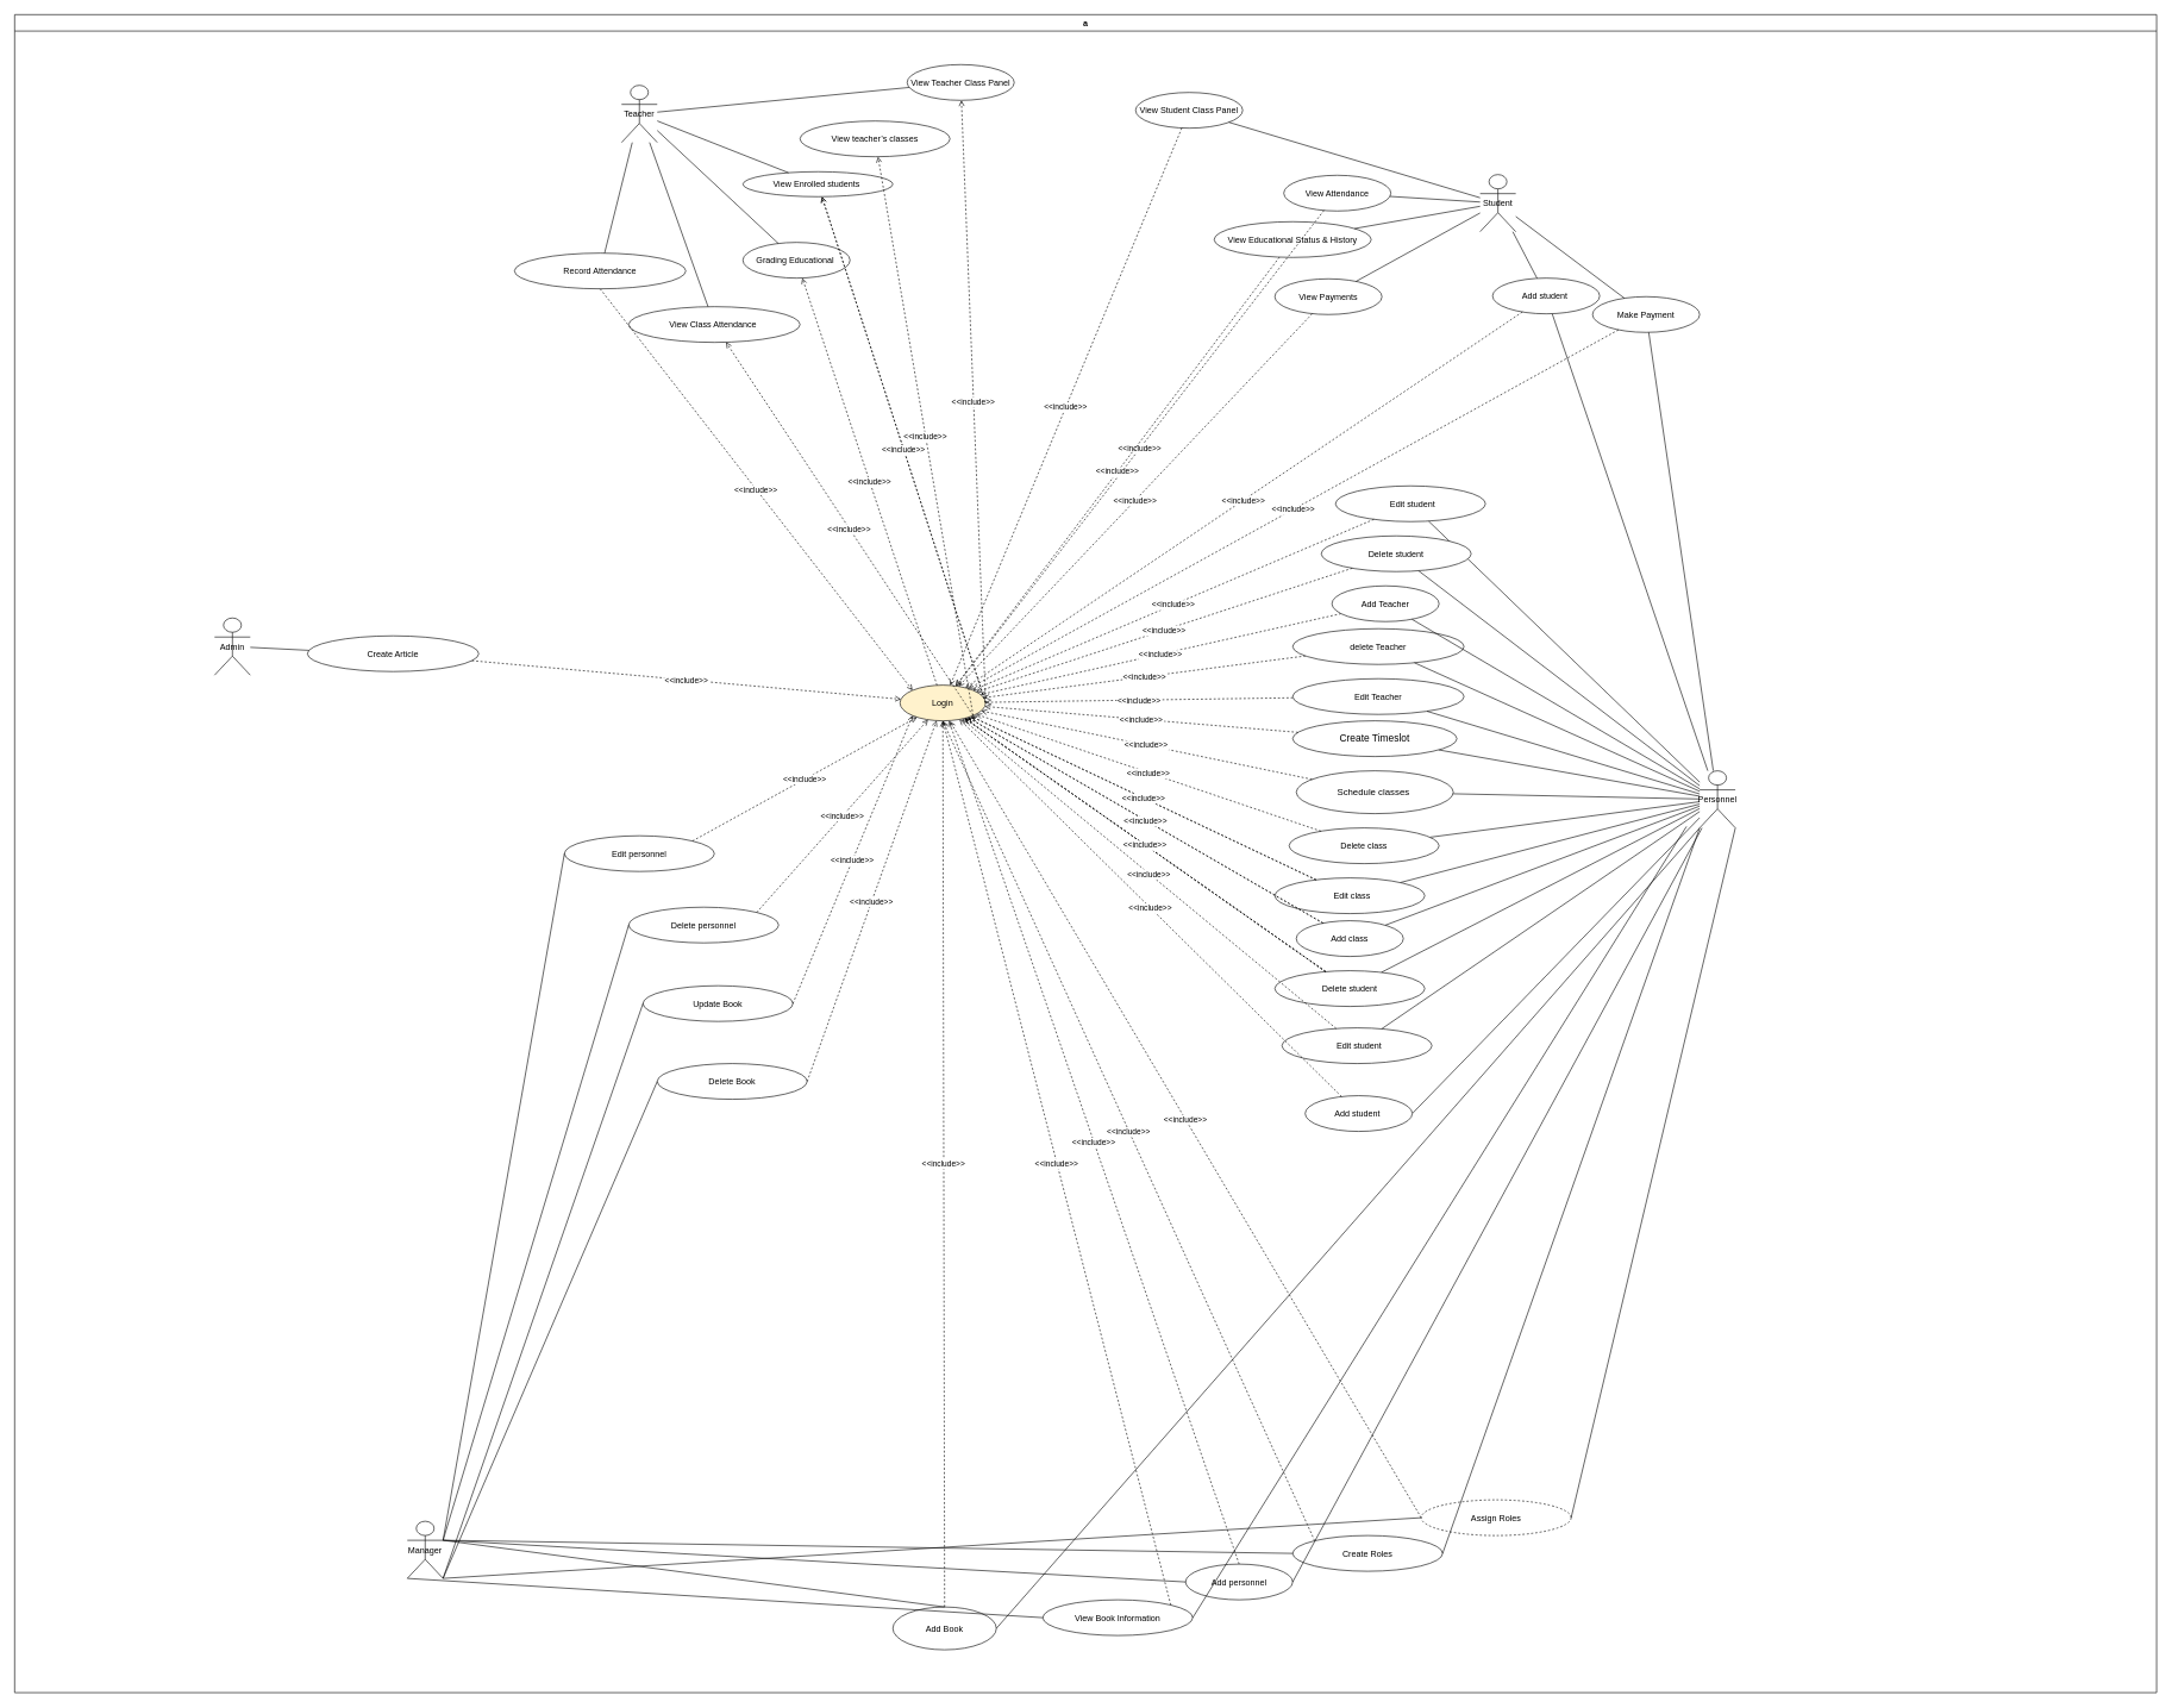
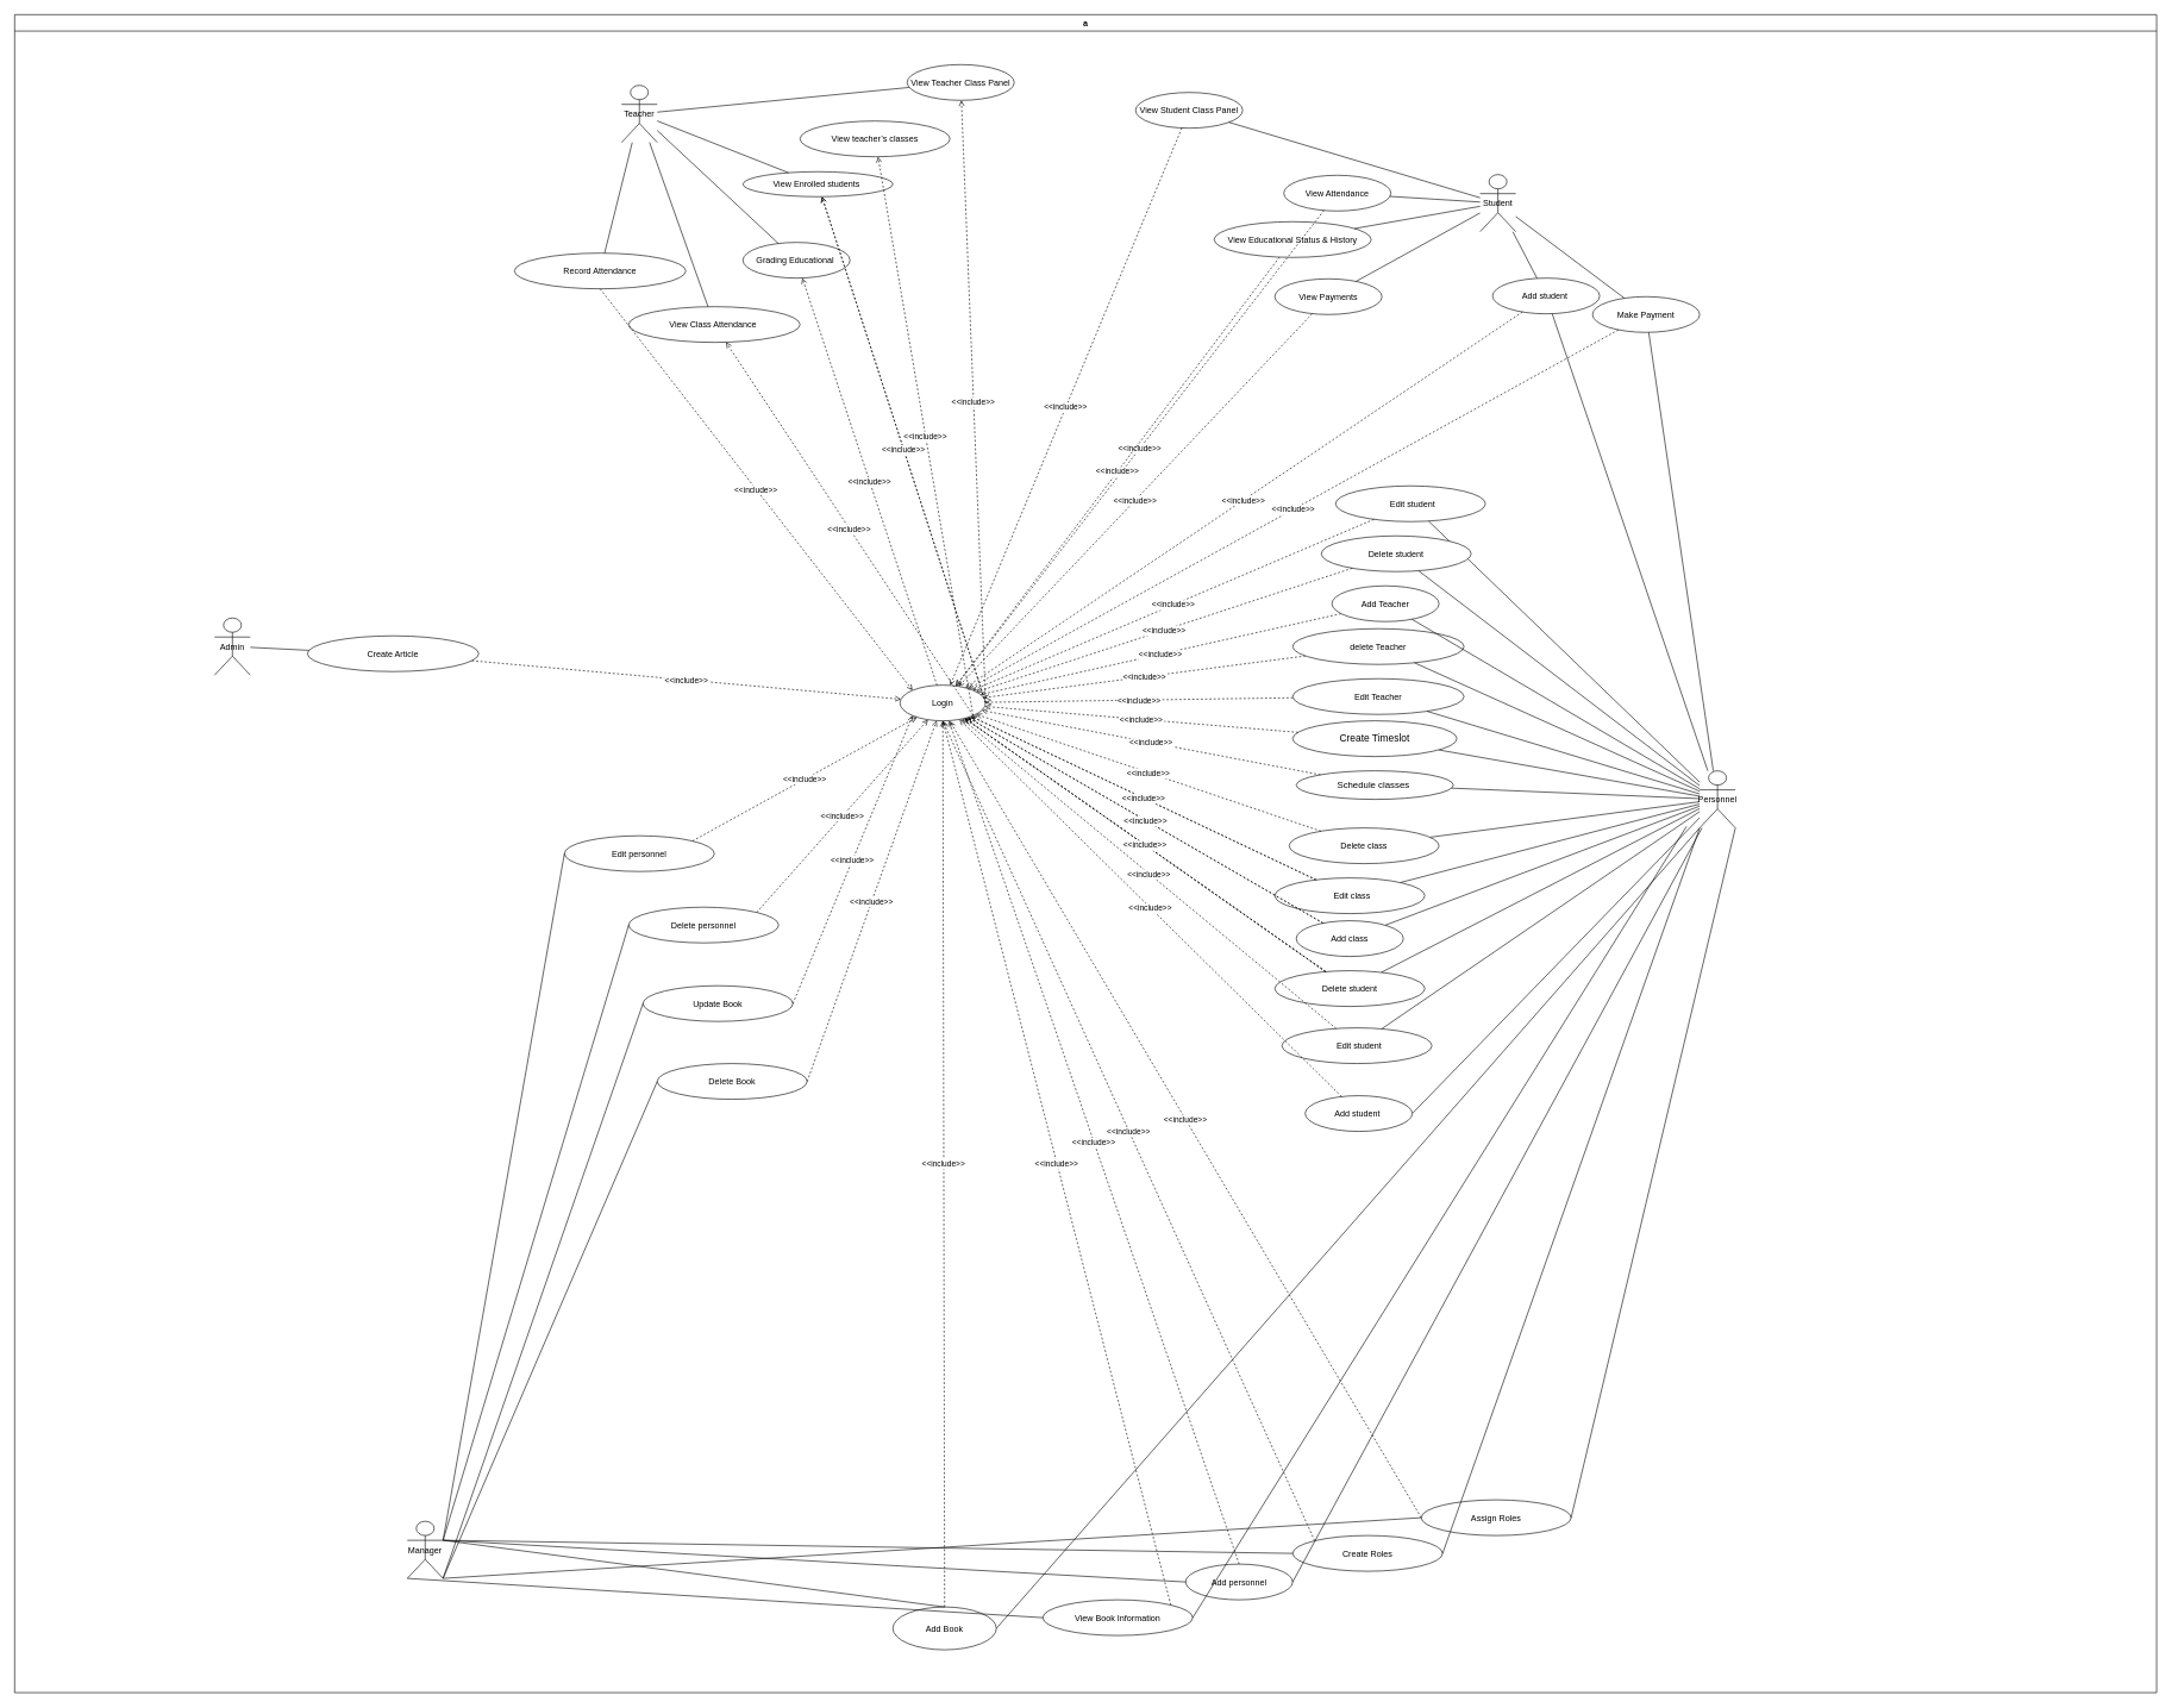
- <mxCell id="3" value="Login" style="ellipse;fillColor=#fff2cc;" parent="2" vertex="1"><mxGeometry x="1240" y="939" width="120" height="50" as="geometry" /></mxCell>
+ <mxCell id="3" value="Login" style="ellipse" parent="2" vertex="1"><mxGeometry x="1240" y="939" width="120" height="50" as="geometry" /></mxCell>
- <mxCell id="70" value="&lt;span style=&quot;line-height: 115%;&quot;&gt;&lt;font style=&quot;font-size: 13px;&quot;&gt;Schedule classes&amp;nbsp;&lt;/font&gt;&lt;/span&gt;" style="ellipse;whiteSpace=wrap;html=1;" parent="2" vertex="1"><mxGeometry x="1795" y="1059" width="220" height="60" as="geometry" /></mxCell>
+ <mxCell id="70" value="&lt;span style=&quot;line-height: 115%;&quot;&gt;&lt;font style=&quot;font-size: 13px;&quot;&gt;Schedule classes&amp;nbsp;&lt;/font&gt;&lt;/span&gt;" style="ellipse;whiteSpace=wrap;html=1;" parent="2" vertex="1"><mxGeometry x="1795" y="1059" width="220" height="40" as="geometry" /></mxCell>
- <mxCell id="104" value="Assign Roles" style="ellipse;dashed=1;" parent="2" vertex="1"><mxGeometry x="1970" y="2080" width="210" height="50" as="geometry" /></mxCell>
+ <mxCell id="104" value="Assign Roles" style="ellipse" parent="2" vertex="1"><mxGeometry x="1970" y="2080" width="210" height="50" as="geometry" /></mxCell>
